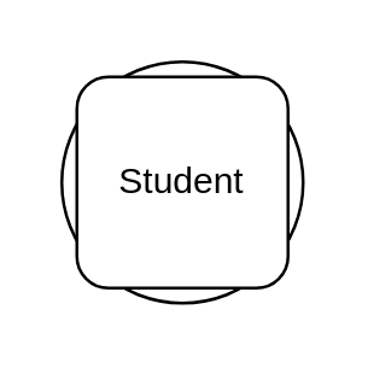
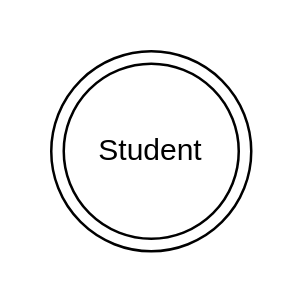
- <mxCell id="4" value="Student" style="whiteSpace=wrap;html=1;movable=1;resizable=1;rotatable=1;deletable=1;editable=1;locked=0;connectable=1;rounded=1;" vertex="1" parent="2"><mxGeometry x="5" y="5" width="70" height="70" as="geometry" /></mxCell>
+ <mxCell id="4" value="Student" style="ellipse;whiteSpace=wrap;html=1;movable=1;resizable=1;rotatable=1;deletable=1;editable=1;locked=0;connectable=1;" vertex="1" parent="2"><mxGeometry x="5" y="5" width="70" height="70" as="geometry" /></mxCell>
